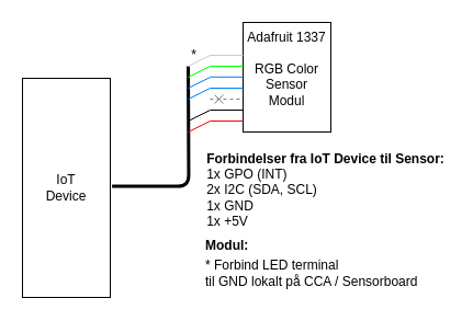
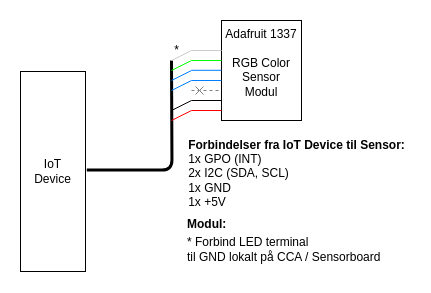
- <mxCell id="2" value="IoT&lt;br&gt;Device" style="rounded=0;whiteSpace=wrap;html=1;" vertex="1" parent="1"><mxGeometry x="20" y="71" width="80" height="200" as="geometry" /></mxCell>
+ <mxCell id="2" value="IoT&lt;br&gt;Device" style="rounded=0;whiteSpace=wrap;html=1;" vertex="1" parent="1"><mxGeometry x="20" y="71" width="65" height="200" as="geometry" /></mxCell>
